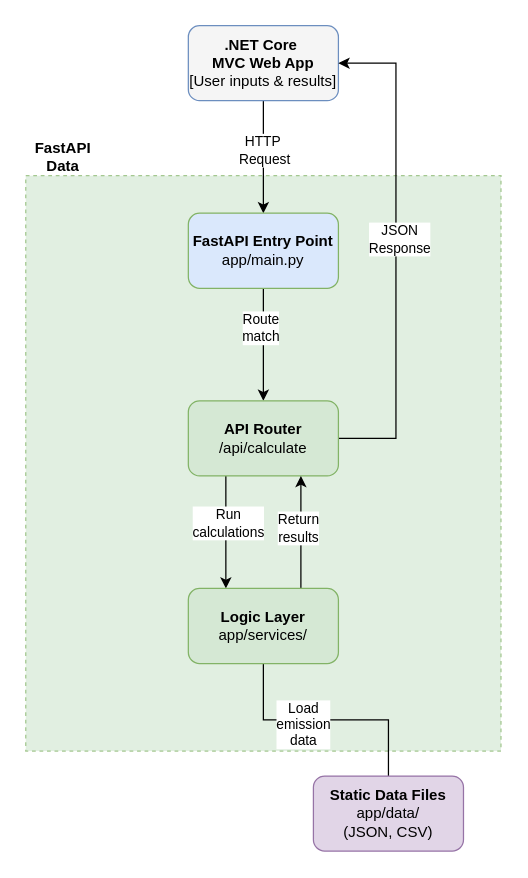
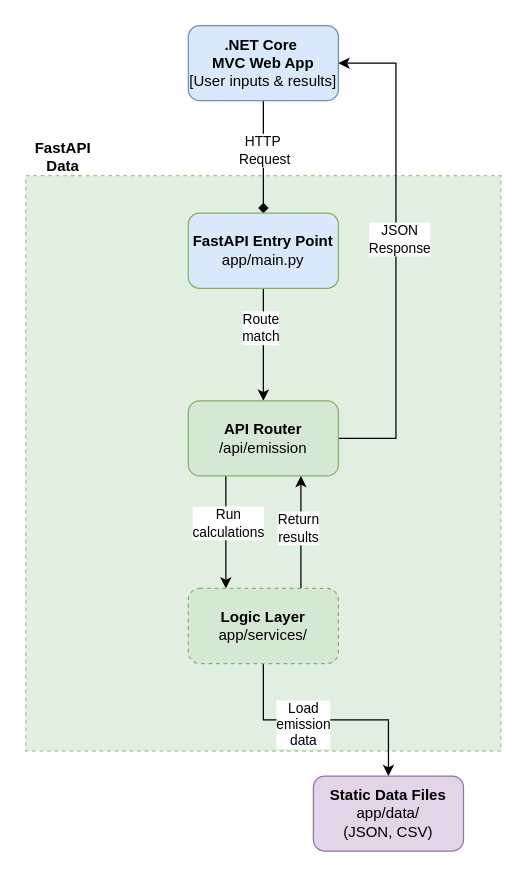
- <mxCell id="5" value="&lt;b&gt;.NET Core&amp;nbsp;&lt;/b&gt;&lt;div&gt;&lt;b&gt;MVC Web App&lt;/b&gt;&lt;/div&gt;&lt;div&gt;[User inputs &amp;amp; results]&lt;/div&gt;" style="rounded=1;whiteSpace=wrap;html=1;fillColor=#f5f5f5;strokeColor=#6c8ebf;" vertex="1" parent="1"><mxGeometry x="150" y="20" width="120" height="60" as="geometry" /></mxCell>
+ <mxCell id="5" value="&lt;b&gt;.NET Core&amp;nbsp;&lt;/b&gt;&lt;div&gt;&lt;b&gt;MVC Web App&lt;/b&gt;&lt;/div&gt;&lt;div&gt;[User inputs &amp;amp; results]&lt;/div&gt;" style="rounded=1;whiteSpace=wrap;html=1;fillColor=#dae8fc;strokeColor=#6c8ebf;" vertex="1" parent="1"><mxGeometry x="150" y="20" width="120" height="60" as="geometry" /></mxCell>
- <mxCell id="3" style="edgeStyle=orthogonalEdgeStyle;rounded=0;orthogonalLoop=1;jettySize=auto;html=1;entryX=0.5;entryY=0;entryDx=0;entryDy=0;" edge="1" parent="1" source="5" target="8"><mxGeometry relative="1" as="geometry" /></mxCell>
+ <mxCell id="3" style="edgeStyle=orthogonalEdgeStyle;rounded=0;orthogonalLoop=1;jettySize=auto;html=1;entryX=0.5;entryY=0;entryDx=0;entryDy=0;endArrow=diamond;" edge="1" parent="1" source="5" target="8"><mxGeometry relative="1" as="geometry" /></mxCell>
- <mxCell id="13" value="&lt;b&gt;API Router&lt;/b&gt;&lt;div&gt;/api/calculate&lt;/div&gt;" style="rounded=1;whiteSpace=wrap;html=1;fillColor=#d5e8d4;strokeColor=#82b366;" vertex="1" parent="1"><mxGeometry x="150" y="320" width="120" height="60" as="geometry" /></mxCell>
+ <mxCell id="13" value="&lt;b&gt;API Router&lt;/b&gt;&lt;div&gt;/api/emission&lt;/div&gt;" style="rounded=1;whiteSpace=wrap;html=1;fillColor=#d5e8d4;strokeColor=#82b366;" vertex="1" parent="1"><mxGeometry x="150" y="320" width="120" height="60" as="geometry" /></mxCell>
- <mxCell id="18" value="&lt;b&gt;Logic Layer&lt;/b&gt;&lt;br&gt;app/services/" style="rounded=1;whiteSpace=wrap;html=1;fillColor=#d5e8d4;strokeColor=#82b366;" vertex="1" parent="1"><mxGeometry x="150" y="470" width="120" height="60" as="geometry" /></mxCell>
+ <mxCell id="18" value="&lt;b&gt;Logic Layer&lt;/b&gt;&lt;br&gt;app/services/" style="rounded=1;whiteSpace=wrap;html=1;fillColor=#d5e8d4;strokeColor=#82b366;dashed=1;" vertex="1" parent="1"><mxGeometry x="150" y="470" width="120" height="60" as="geometry" /></mxCell>
- <mxCell id="14" style="edgeStyle=orthogonalEdgeStyle;rounded=0;orthogonalLoop=1;jettySize=auto;html=1;entryX=0.5;entryY=0;entryDx=0;entryDy=0;endArrow=none;" edge="1" parent="1" source="18" target="19"><mxGeometry relative="1" as="geometry" /></mxCell>
+ <mxCell id="14" style="edgeStyle=orthogonalEdgeStyle;rounded=0;orthogonalLoop=1;jettySize=auto;html=1;entryX=0.5;entryY=0;entryDx=0;entryDy=0;" edge="1" parent="1" source="18" target="19"><mxGeometry relative="1" as="geometry" /></mxCell>
